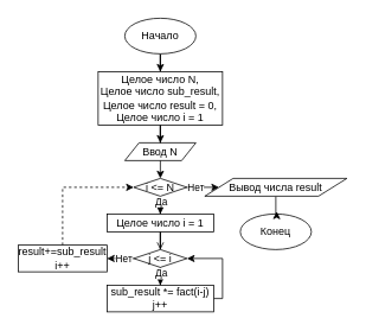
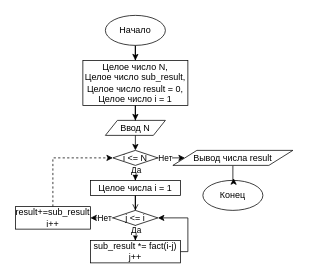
- <mxCell id="16" value="&lt;span&gt;Целое число i = 1&lt;/span&gt;" style="rounded=0;whiteSpace=wrap;html=1;" vertex="1" parent="1"><mxGeometry x="120" y="240" width="120" height="20" as="geometry" /></mxCell>
+ <mxCell id="16" value="&lt;span&gt;Целое числа i = 1&lt;/span&gt;" style="rounded=0;whiteSpace=wrap;html=1;" vertex="1" parent="1"><mxGeometry x="120" y="240" width="120" height="20" as="geometry" /></mxCell>
